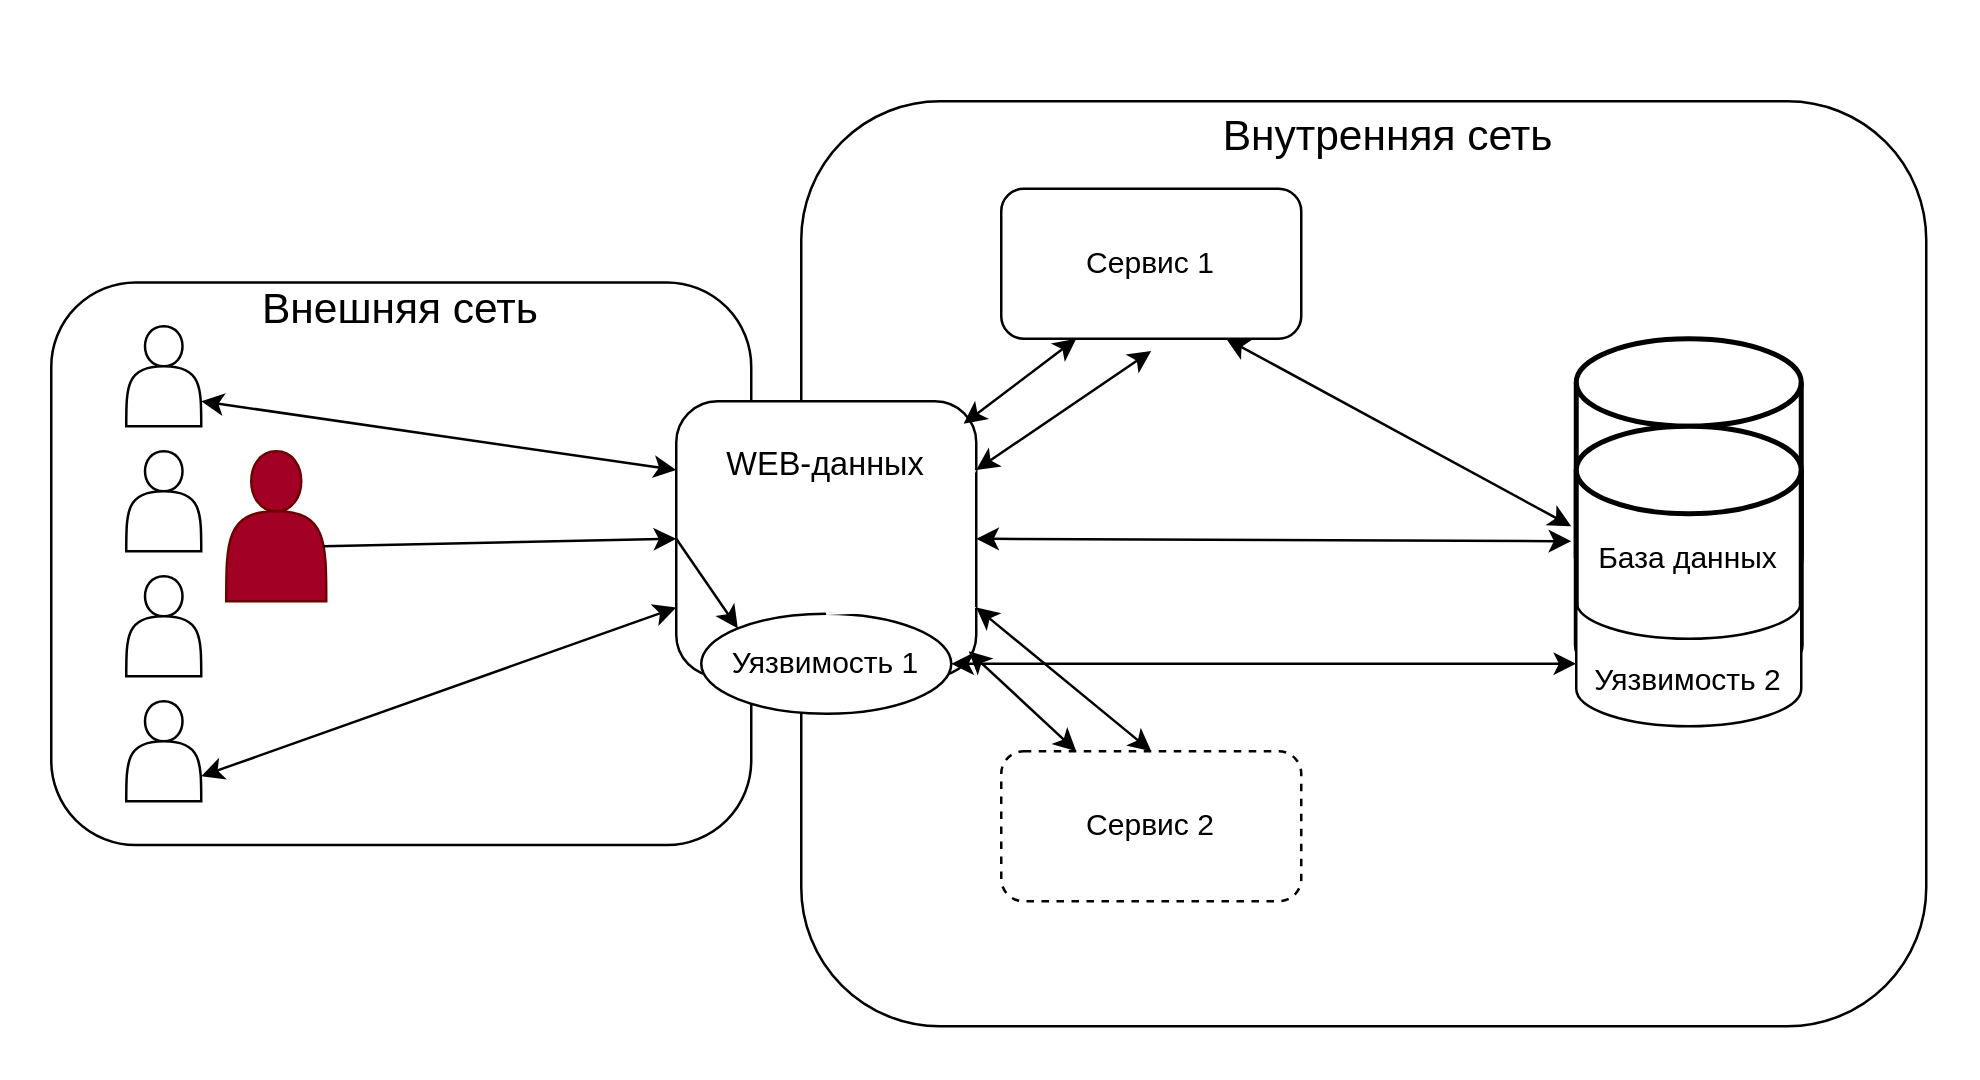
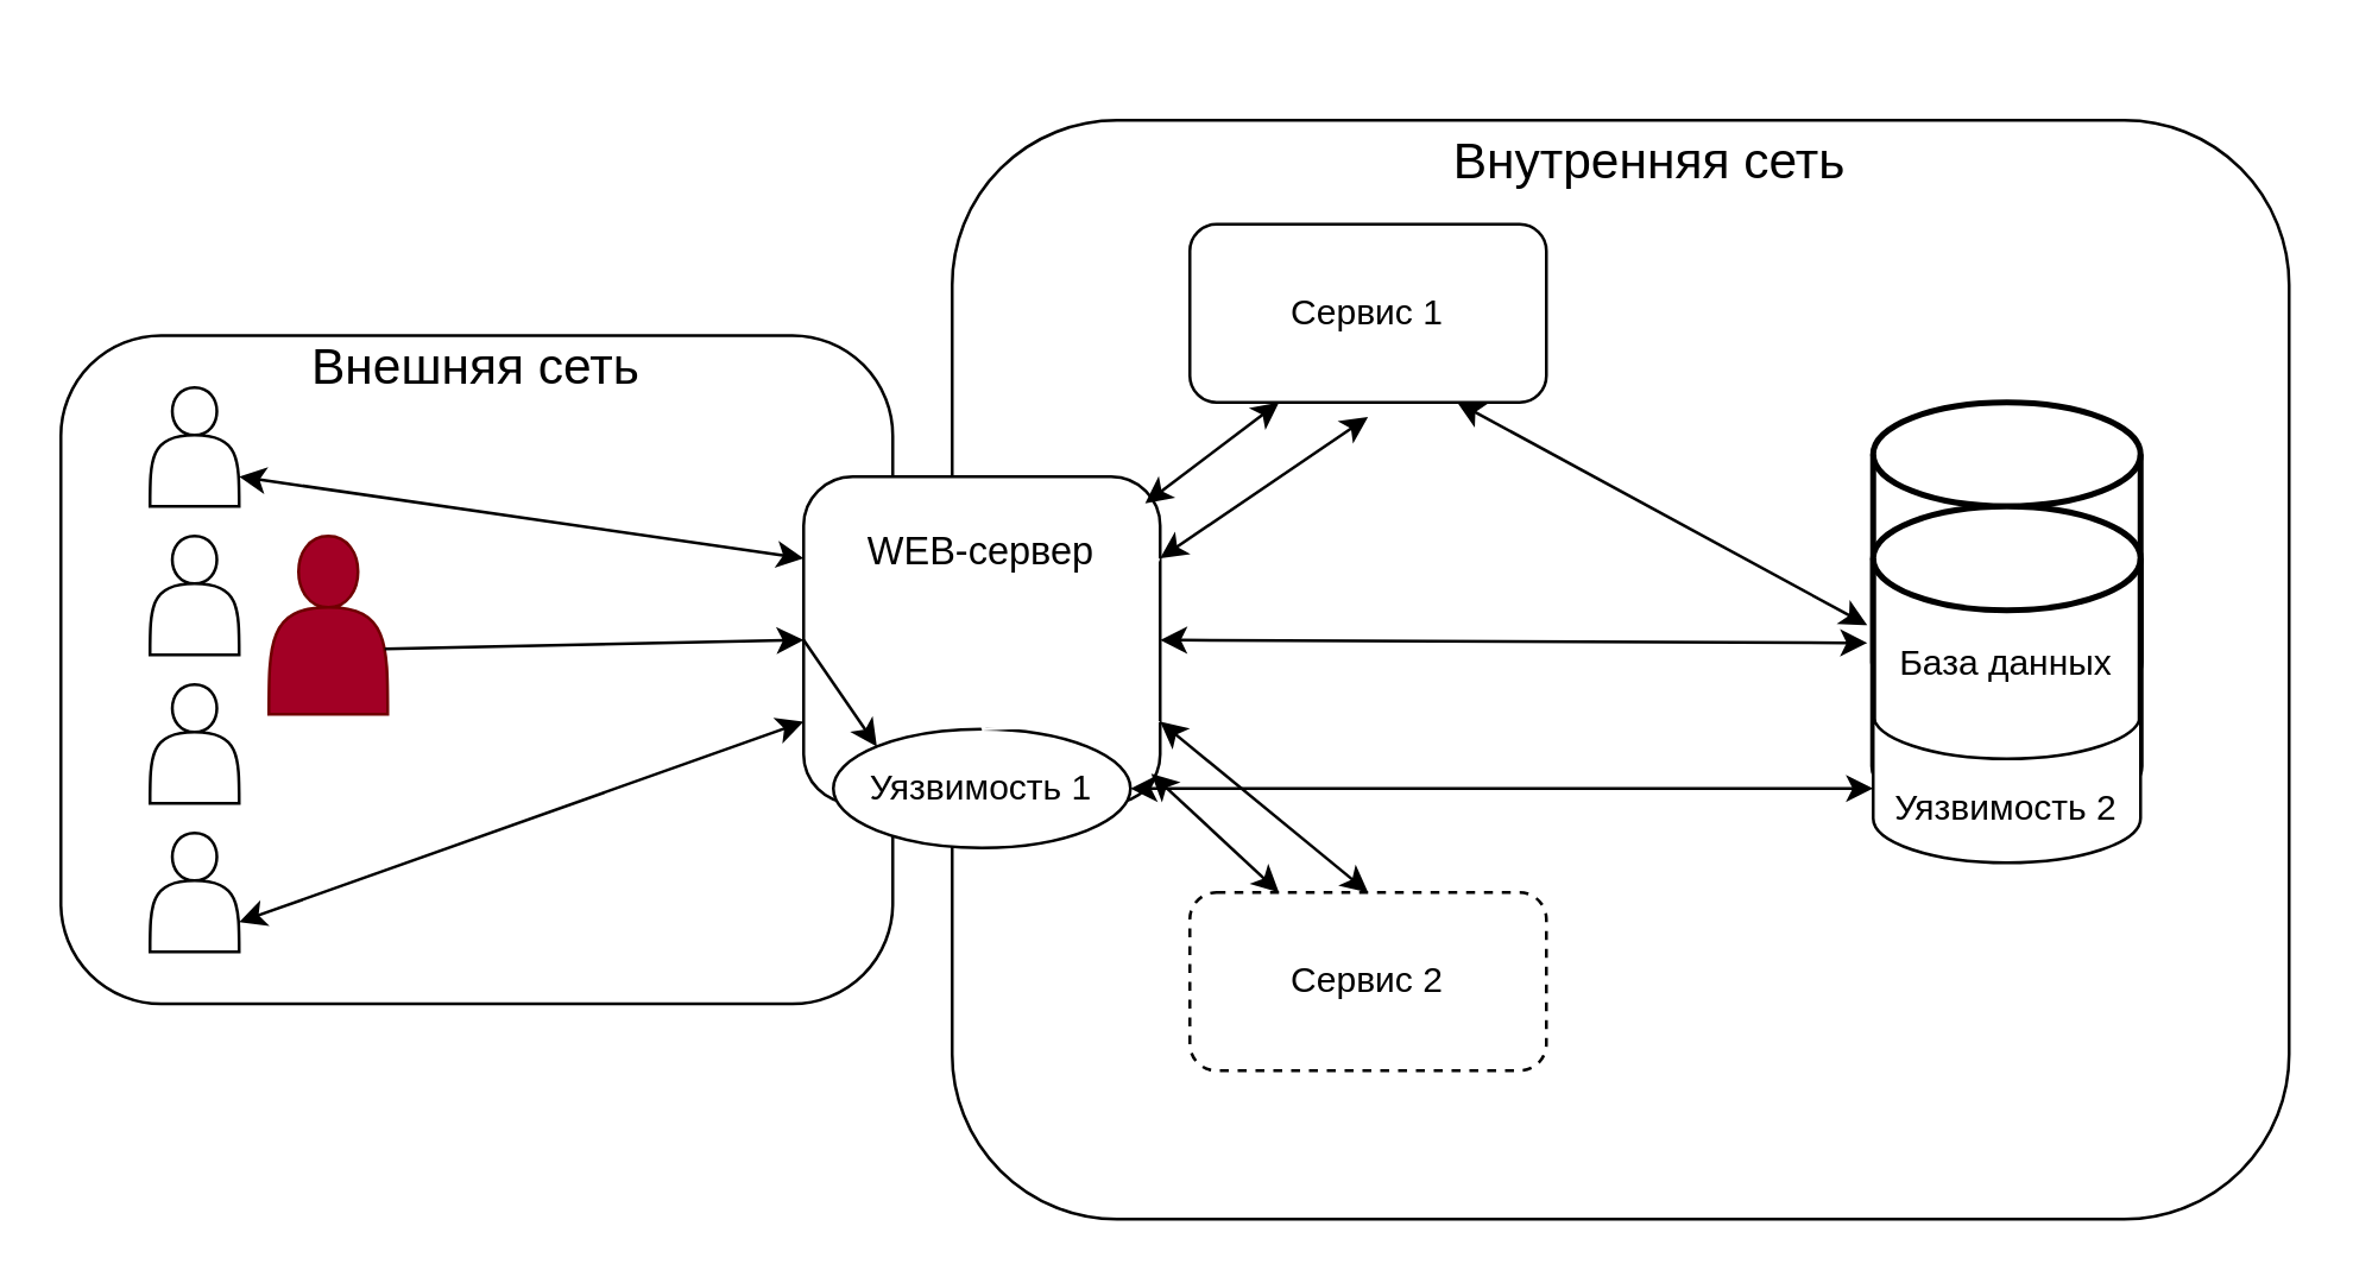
- <mxCell id="31" value="&lt;font style=&quot;font-size: 13px;&quot;&gt;WEB-данных&lt;/font&gt;" style="text;html=1;align=center;verticalAlign=middle;whiteSpace=wrap;rounded=0;" vertex="1" parent="1"><mxGeometry x="280" y="160" width="100" height="50" as="geometry" /></mxCell>
+ <mxCell id="31" value="&lt;font style=&quot;font-size: 13px;&quot;&gt;WEB-сервер&lt;/font&gt;" style="text;html=1;align=center;verticalAlign=middle;whiteSpace=wrap;rounded=0;" vertex="1" parent="1"><mxGeometry x="280" y="160" width="100" height="50" as="geometry" /></mxCell>
